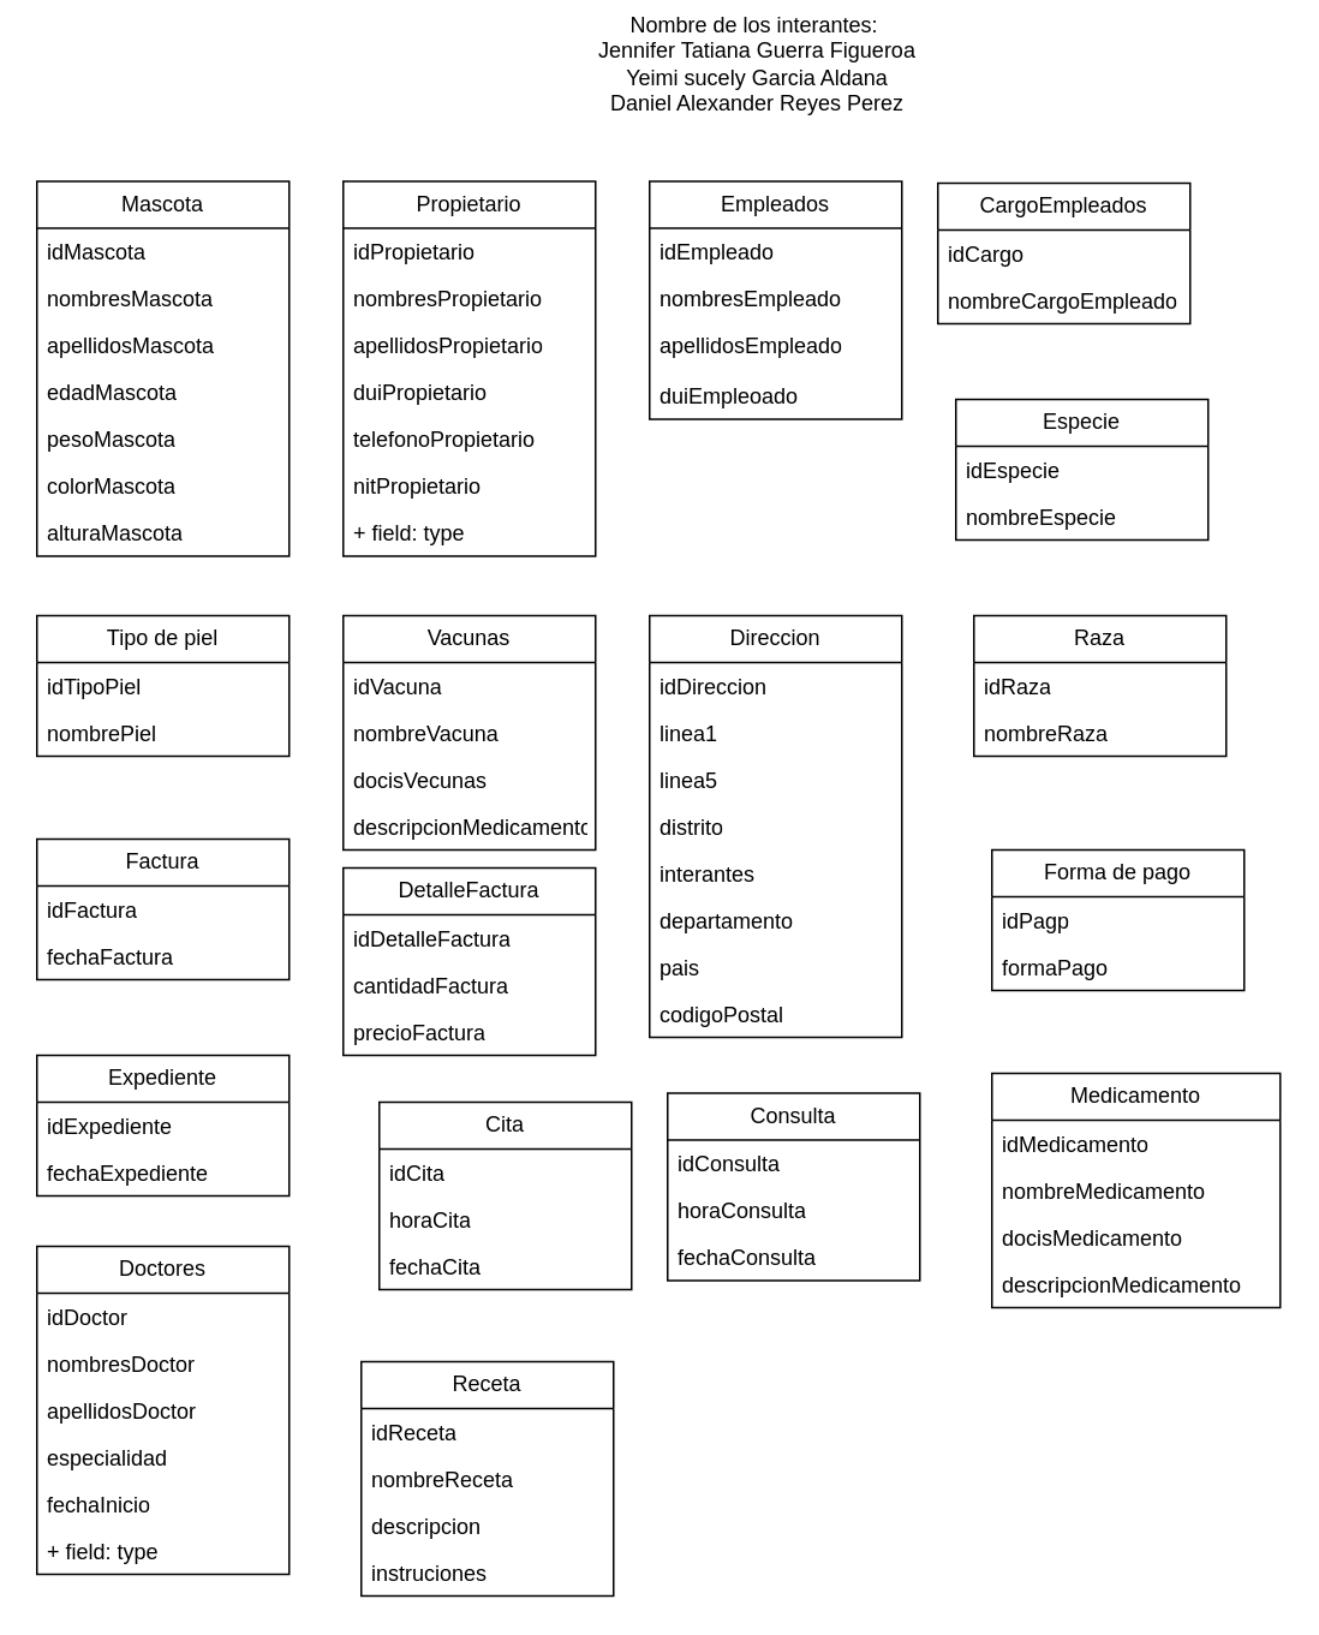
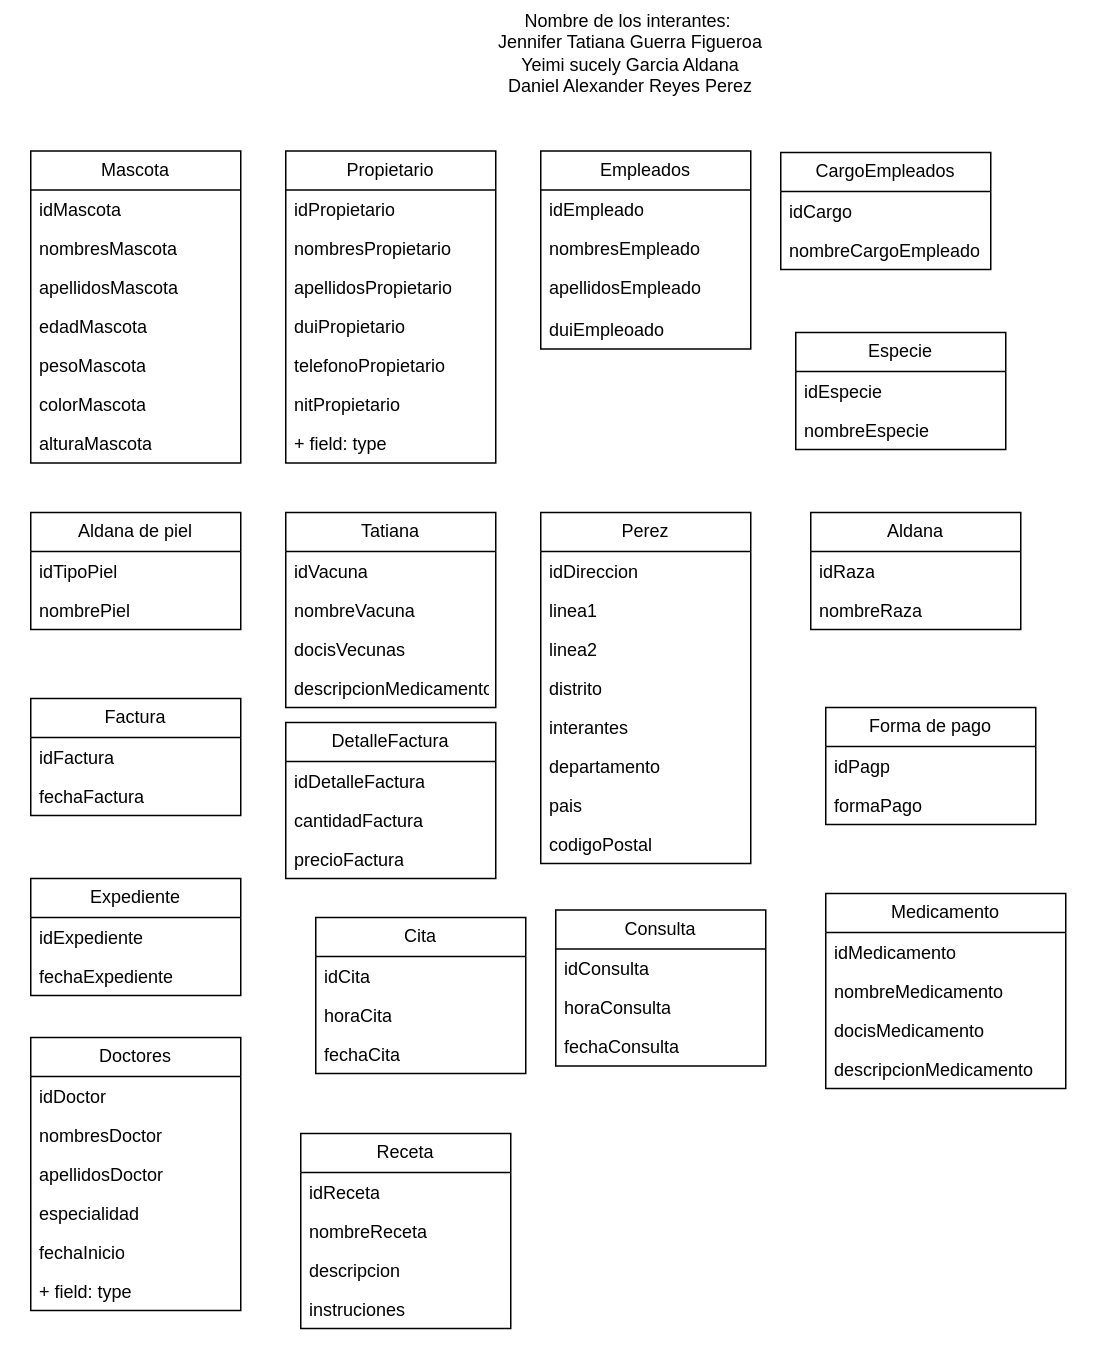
- <mxCell id="43" value="Tipo de piel" style="swimlane;fontStyle=0;childLayout=stackLayout;horizontal=1;startSize=26;fillColor=none;horizontalStack=0;resizeParent=1;resizeParentMax=0;resizeLast=0;collapsible=1;marginBottom=0;whiteSpace=wrap;html=1;" parent="1" vertex="1"><mxGeometry x="20" y="341" width="140" height="78" as="geometry" /></mxCell>
+ <mxCell id="43" value="Aldana de piel" style="swimlane;fontStyle=0;childLayout=stackLayout;horizontal=1;startSize=26;fillColor=none;horizontalStack=0;resizeParent=1;resizeParentMax=0;resizeLast=0;collapsible=1;marginBottom=0;whiteSpace=wrap;html=1;" parent="1" vertex="1"><mxGeometry x="20" y="341" width="140" height="78" as="geometry" /></mxCell>
- <mxCell id="18" value="Vacunas" style="swimlane;fontStyle=0;childLayout=stackLayout;horizontal=1;startSize=26;fillColor=none;horizontalStack=0;resizeParent=1;resizeParentMax=0;resizeLast=0;collapsible=1;marginBottom=0;whiteSpace=wrap;html=1;" parent="1" vertex="1"><mxGeometry x="190" y="341" width="140" height="130" as="geometry" /></mxCell>
+ <mxCell id="18" value="Tatiana" style="swimlane;fontStyle=0;childLayout=stackLayout;horizontal=1;startSize=26;fillColor=none;horizontalStack=0;resizeParent=1;resizeParentMax=0;resizeLast=0;collapsible=1;marginBottom=0;whiteSpace=wrap;html=1;" parent="1" vertex="1"><mxGeometry x="190" y="341" width="140" height="130" as="geometry" /></mxCell>
- <mxCell id="23" value="Direccion" style="swimlane;fontStyle=0;childLayout=stackLayout;horizontal=1;startSize=26;fillColor=none;horizontalStack=0;resizeParent=1;resizeParentMax=0;resizeLast=0;collapsible=1;marginBottom=0;whiteSpace=wrap;html=1;" parent="1" vertex="1"><mxGeometry x="360" y="341" width="140" height="234" as="geometry" /></mxCell>
+ <mxCell id="23" value="Perez" style="swimlane;fontStyle=0;childLayout=stackLayout;horizontal=1;startSize=26;fillColor=none;horizontalStack=0;resizeParent=1;resizeParentMax=0;resizeLast=0;collapsible=1;marginBottom=0;whiteSpace=wrap;html=1;" parent="1" vertex="1"><mxGeometry x="360" y="341" width="140" height="234" as="geometry" /></mxCell>
- <mxCell id="15" value="Raza" style="swimlane;fontStyle=0;childLayout=stackLayout;horizontal=1;startSize=26;fillColor=none;horizontalStack=0;resizeParent=1;resizeParentMax=0;resizeLast=0;collapsible=1;marginBottom=0;whiteSpace=wrap;html=1;" parent="1" vertex="1"><mxGeometry x="540" y="341" width="140" height="78" as="geometry" /></mxCell>
+ <mxCell id="15" value="Aldana" style="swimlane;fontStyle=0;childLayout=stackLayout;horizontal=1;startSize=26;fillColor=none;horizontalStack=0;resizeParent=1;resizeParentMax=0;resizeLast=0;collapsible=1;marginBottom=0;whiteSpace=wrap;html=1;" parent="1" vertex="1"><mxGeometry x="540" y="341" width="140" height="78" as="geometry" /></mxCell>
- <mxCell id="26" value="linea5" style="text;strokeColor=none;fillColor=none;align=left;verticalAlign=top;spacingLeft=4;spacingRight=4;overflow=hidden;rotatable=0;points=[[0,0.5],[1,0.5]];portConstraint=eastwest;whiteSpace=wrap;html=1;" parent="23" vertex="1"><mxGeometry y="78" width="140" height="26" as="geometry" /></mxCell>
+ <mxCell id="26" value="linea2" style="text;strokeColor=none;fillColor=none;align=left;verticalAlign=top;spacingLeft=4;spacingRight=4;overflow=hidden;rotatable=0;points=[[0,0.5],[1,0.5]];portConstraint=eastwest;whiteSpace=wrap;html=1;" parent="23" vertex="1"><mxGeometry y="78" width="140" height="26" as="geometry" /></mxCell>
